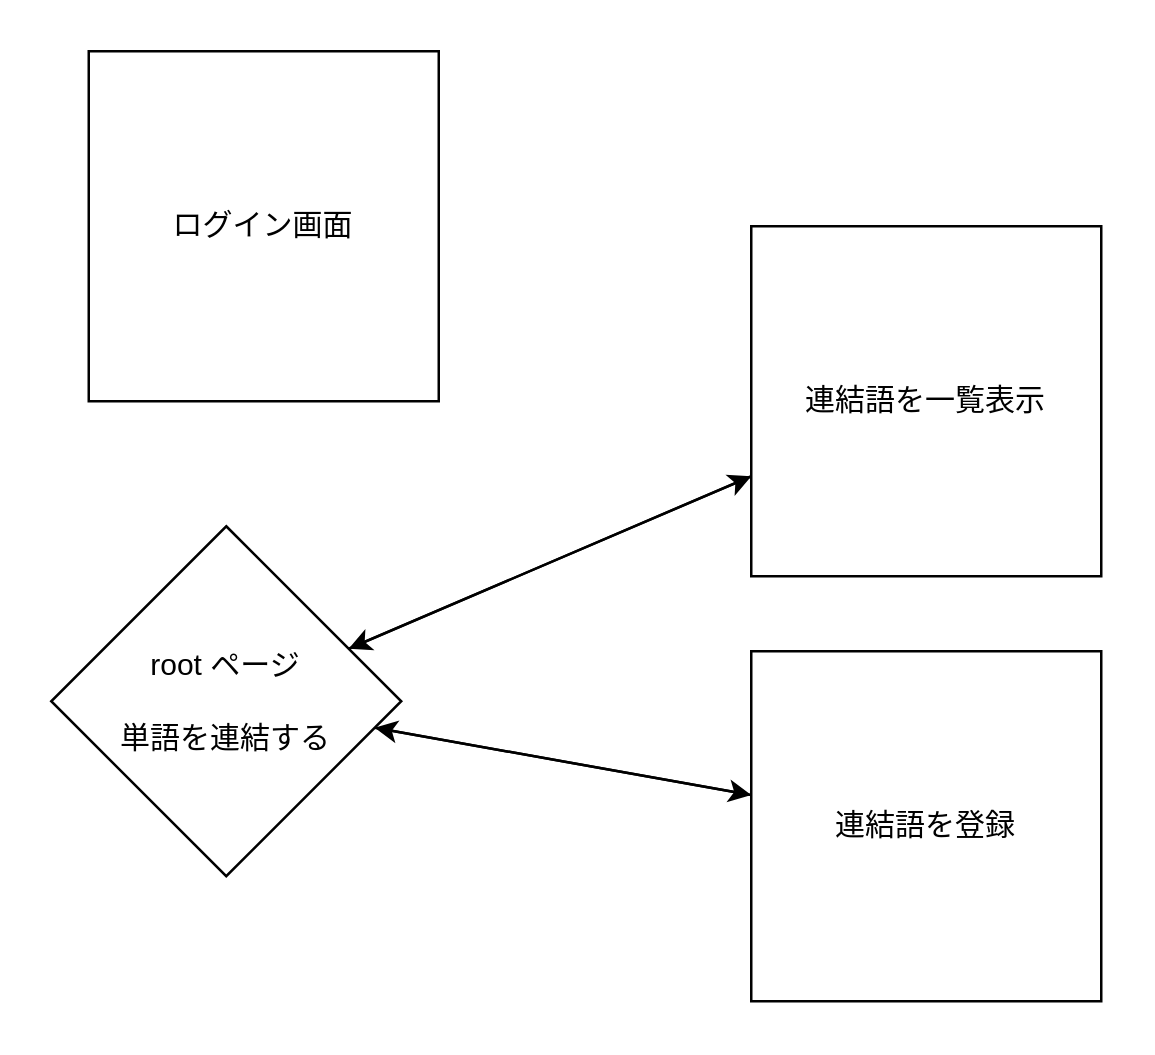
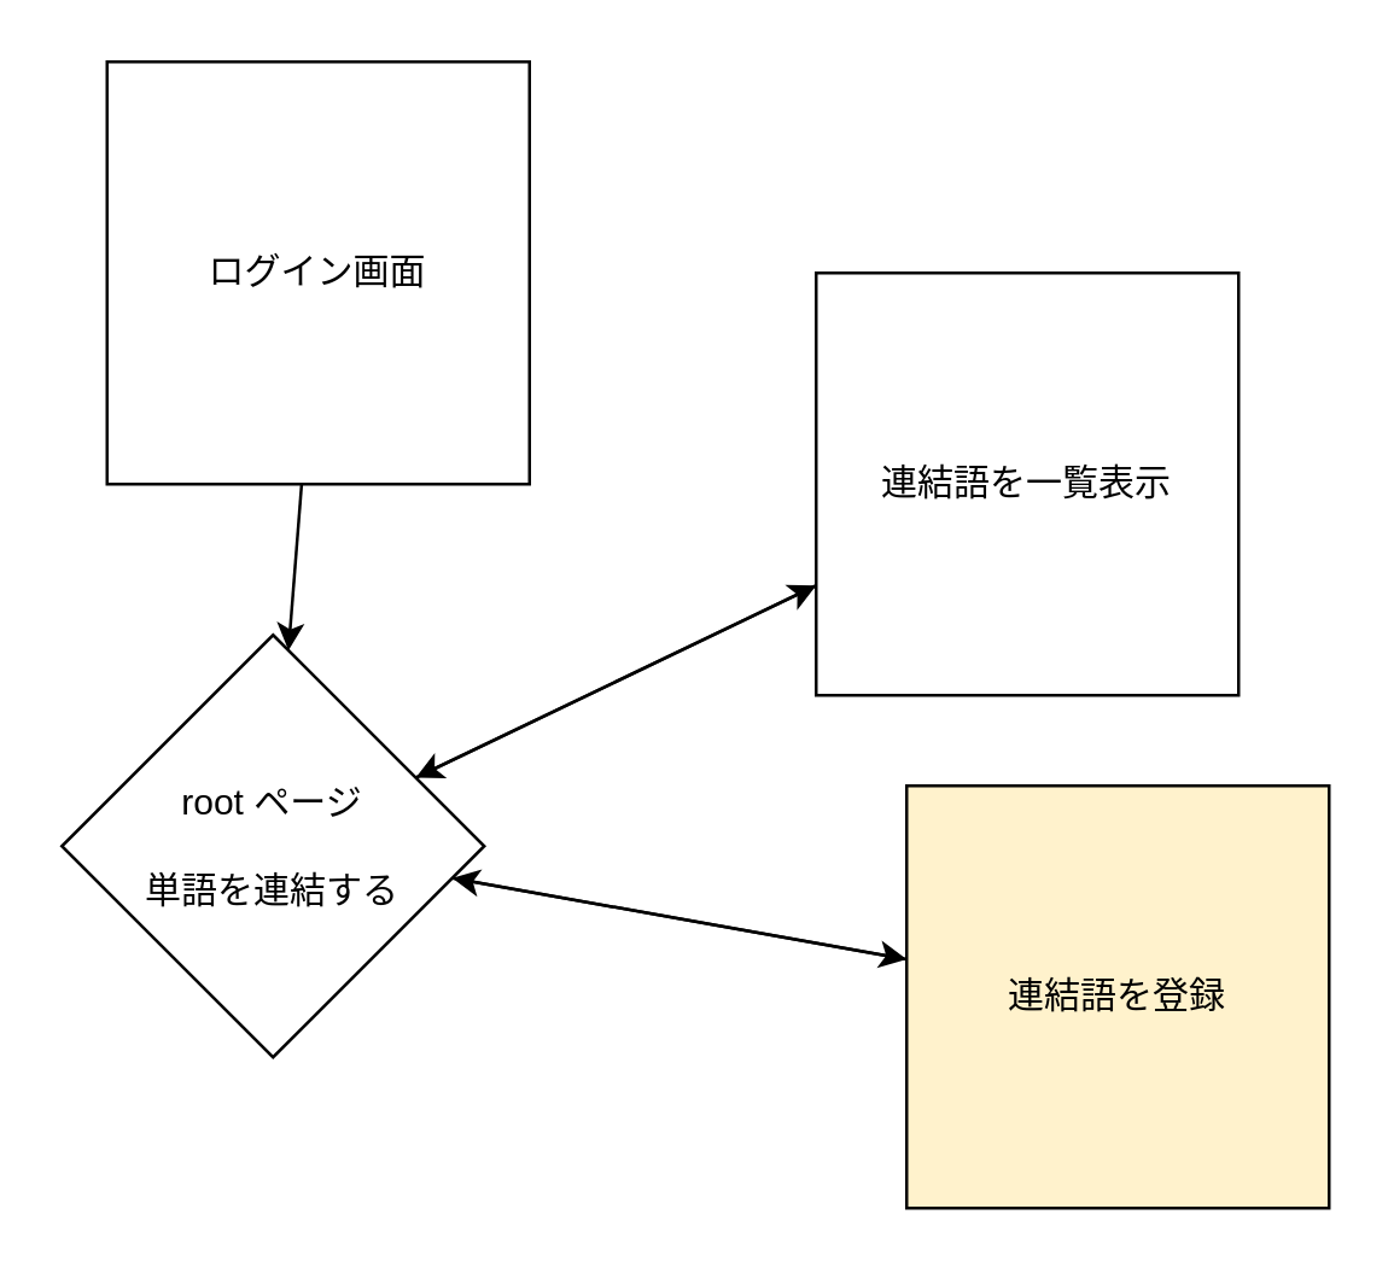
- <mxCell id="8" value="連結語を一覧表示" style="whiteSpace=wrap;html=1;aspect=fixed;" vertex="1" parent="1"><mxGeometry x="300" y="90" width="140" height="140" as="geometry" /></mxCell>
+ <mxCell id="8" value="連結語を一覧表示" style="whiteSpace=wrap;html=1;aspect=fixed;" vertex="1" parent="1"><mxGeometry x="270" y="90" width="140" height="140" as="geometry" /></mxCell>
+ <mxCell id="5" style="edgeStyle=none;html=1;" edge="1" parent="1" source="6" target="4"><mxGeometry relative="1" as="geometry" /></mxCell>
- <mxCell id="10" value="連結語を登録" style="whiteSpace=wrap;html=1;aspect=fixed;" vertex="1" parent="1"><mxGeometry x="300" y="260" width="140" height="140" as="geometry" /></mxCell>
+ <mxCell id="10" value="連結語を登録" style="whiteSpace=wrap;html=1;aspect=fixed;fillColor=#fff2cc;" vertex="1" parent="1"><mxGeometry x="300" y="260" width="140" height="140" as="geometry" /></mxCell>
